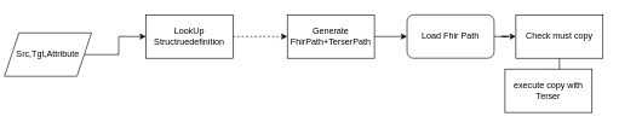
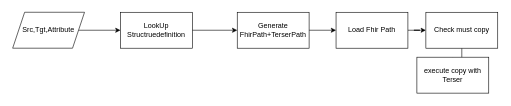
- <mxCell id="4" style="edgeStyle=orthogonalEdgeStyle;rounded=0;orthogonalLoop=1;jettySize=auto;html=1;dashed=1;" edge="1" parent="1" source="5" target="7"><mxGeometry relative="1" as="geometry" /></mxCell>
+ <mxCell id="4" style="edgeStyle=orthogonalEdgeStyle;rounded=0;orthogonalLoop=1;jettySize=auto;html=1;" edge="1" parent="1" source="5" target="7"><mxGeometry relative="1" as="geometry" /></mxCell>
- <mxCell id="9" value="Load Fhir Path" style="whiteSpace=wrap;html=1;rounded=1;" vertex="1" parent="1"><mxGeometry x="560" y="20" width="120" height="60" as="geometry" /></mxCell>
+ <mxCell id="9" value="Load Fhir Path" style="rounded=0;whiteSpace=wrap;html=1;" vertex="1" parent="1"><mxGeometry x="560" y="20" width="120" height="60" as="geometry" /></mxCell>
- <mxCell id="3" value="Src,Tgt,Attribute" style="shape=parallelogram;perimeter=parallelogramPerimeter;whiteSpace=wrap;html=1;fixedSize=1;" vertex="1" parent="1"><mxGeometry x="5" y="45" width="120" height="60" as="geometry" /></mxCell>
+ <mxCell id="3" value="Src,Tgt,Attribute" style="shape=parallelogram;perimeter=parallelogramPerimeter;whiteSpace=wrap;html=1;fixedSize=1;" vertex="1" parent="1"><mxGeometry x="20" y="20" width="120" height="60" as="geometry" /></mxCell>
